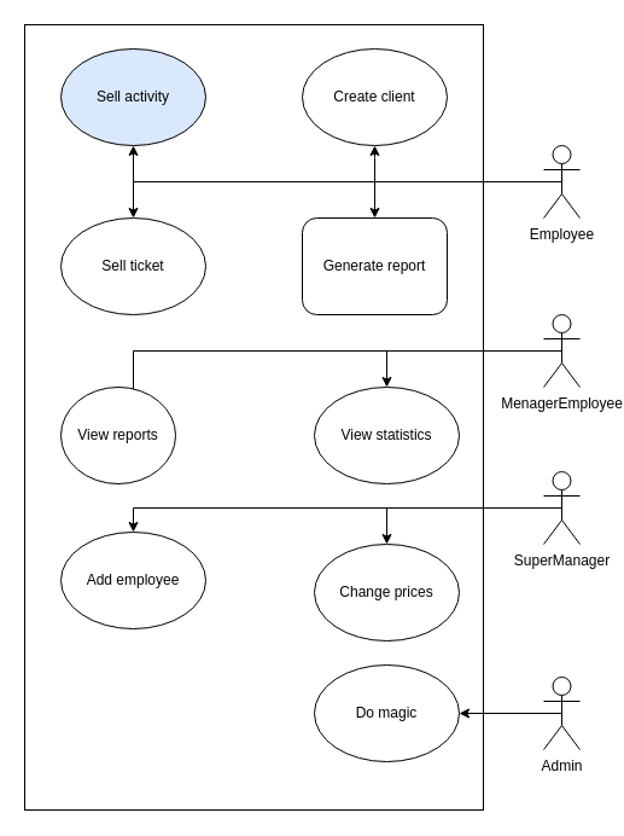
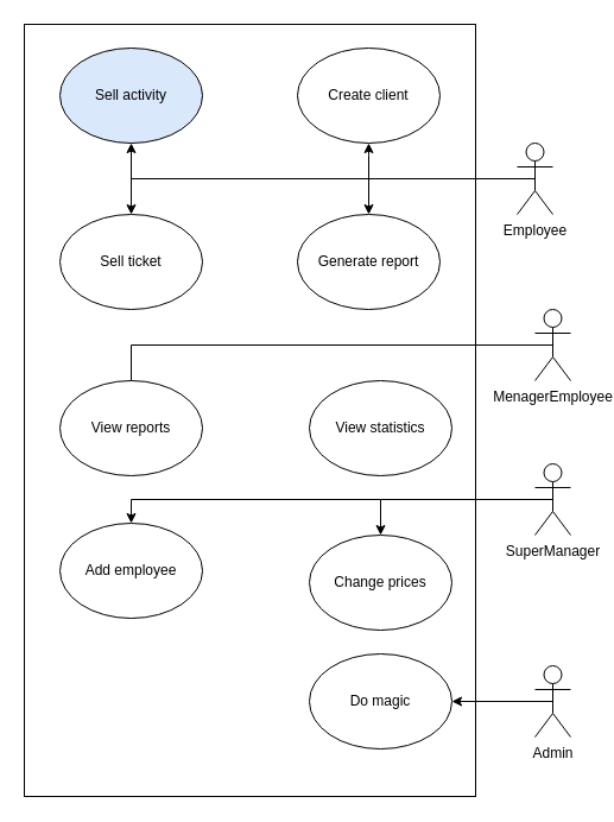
- <mxCell id="7" value="Employee" style="shape=umlActor;verticalLabelPosition=bottom;labelBackgroundColor=#ffffff;verticalAlign=top;html=1;outlineConnect=0;" vertex="1" parent="1"><mxGeometry x="450" y="120" width="30" height="60" as="geometry" /></mxCell>
+ <mxCell id="7" value="Employee" style="shape=umlActor;verticalLabelPosition=bottom;labelBackgroundColor=#ffffff;verticalAlign=top;html=1;outlineConnect=0;" vertex="1" parent="1"><mxGeometry x="435" y="120" width="30" height="60" as="geometry" /></mxCell>
- <mxCell id="10" value="Generate report" style="whiteSpace=wrap;html=1;rounded=1;" vertex="1" parent="1"><mxGeometry x="250" y="180" width="120" height="80" as="geometry" /></mxCell>
+ <mxCell id="10" value="Generate report" style="ellipse;whiteSpace=wrap;html=1;" vertex="1" parent="1"><mxGeometry x="250" y="180" width="120" height="80" as="geometry" /></mxCell>
- <mxCell id="11" style="edgeStyle=orthogonalEdgeStyle;rounded=0;orthogonalLoop=1;jettySize=auto;html=1;exitX=0.5;exitY=0.5;exitDx=0;exitDy=0;exitPerimeter=0;" edge="1" parent="1" source="13" target="14"><mxGeometry relative="1" as="geometry"><Array as="points"><mxPoint x="320" y="290" /></Array></mxGeometry></mxCell>
- <mxCell id="15" value="View reports" style="ellipse;whiteSpace=wrap;html=1;" vertex="1" parent="1"><mxGeometry x="50" y="320" width="95" height="80" as="geometry" /></mxCell>
+ <mxCell id="15" value="View reports" style="ellipse;whiteSpace=wrap;html=1;" vertex="1" parent="1"><mxGeometry x="50" y="320" width="120" height="80" as="geometry" /></mxCell>
